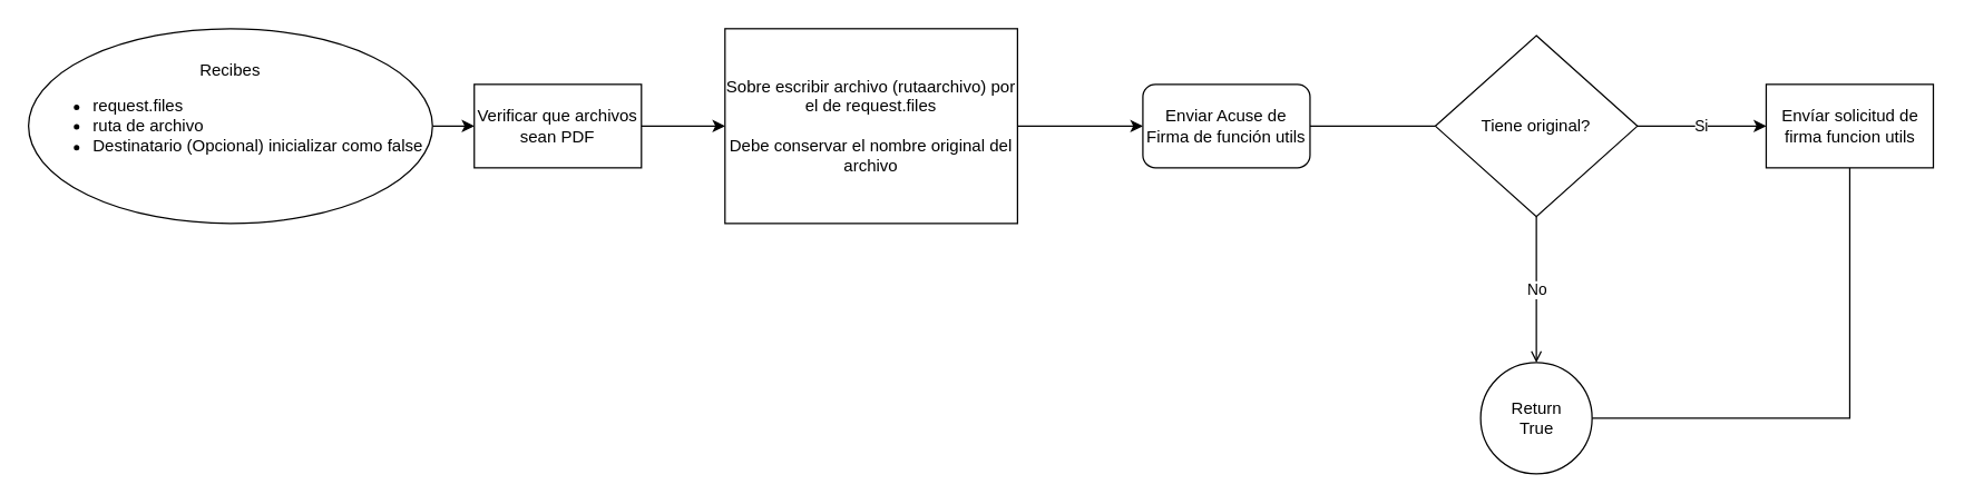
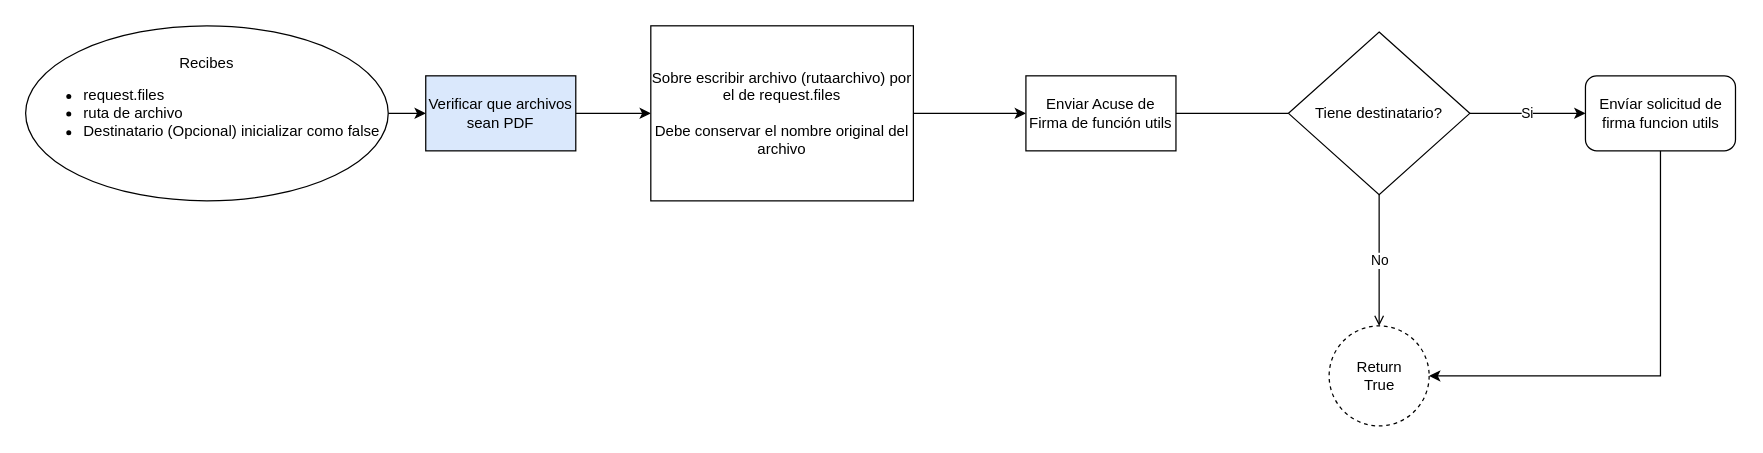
- <mxCell id="5" value="Verificar que archivos sean PDF" style="whiteSpace=wrap;html=1;" vertex="1" parent="1"><mxGeometry x="340" y="60" width="120" height="60" as="geometry" /></mxCell>
+ <mxCell id="5" value="Verificar que archivos sean PDF" style="whiteSpace=wrap;html=1;fillColor=#dae8fc;" vertex="1" parent="1"><mxGeometry x="340" y="60" width="120" height="60" as="geometry" /></mxCell>
- <mxCell id="9" value="Enviar Acuse de Firma de función utils" style="whiteSpace=wrap;html=1;rounded=1;" vertex="1" parent="1"><mxGeometry x="820" y="60" width="120" height="60" as="geometry" /></mxCell>
+ <mxCell id="9" value="Enviar Acuse de Firma de función utils" style="whiteSpace=wrap;html=1;" vertex="1" parent="1"><mxGeometry x="820" y="60" width="120" height="60" as="geometry" /></mxCell>
- <mxCell id="12" value="Tiene original?" style="rhombus;whiteSpace=wrap;html=1;" vertex="1" parent="1"><mxGeometry x="1030" y="25" width="145" height="130" as="geometry" /></mxCell>
+ <mxCell id="12" value="Tiene destinatario?" style="rhombus;whiteSpace=wrap;html=1;" vertex="1" parent="1"><mxGeometry x="1030" y="25" width="145" height="130" as="geometry" /></mxCell>
- <mxCell id="14" value="Envíar solicitud de firma funcion utils" style="whiteSpace=wrap;html=1;" vertex="1" parent="1"><mxGeometry x="1267.5" y="60" width="120" height="60" as="geometry" /></mxCell>
+ <mxCell id="14" value="Envíar solicitud de firma funcion utils" style="whiteSpace=wrap;html=1;rounded=1;" vertex="1" parent="1"><mxGeometry x="1267.5" y="60" width="120" height="60" as="geometry" /></mxCell>
- <mxCell id="15" value="&lt;div&gt;Return &lt;br&gt;&lt;/div&gt;&lt;div&gt;True&lt;/div&gt;" style="ellipse;whiteSpace=wrap;html=1;" vertex="1" parent="1"><mxGeometry x="1062.5" y="260" width="80" height="80" as="geometry" /></mxCell>
+ <mxCell id="15" value="&lt;div&gt;Return &lt;br&gt;&lt;/div&gt;&lt;div&gt;True&lt;/div&gt;" style="ellipse;whiteSpace=wrap;html=1;dashed=1;" vertex="1" parent="1"><mxGeometry x="1062.5" y="260" width="80" height="80" as="geometry" /></mxCell>
- <mxCell id="13" value="" style="edgeStyle=orthogonalEdgeStyle;rounded=0;orthogonalLoop=1;jettySize=auto;html=1;entryX=1;entryY=0.5;entryDx=0;entryDy=0;endArrow=none;" edge="1" parent="1" source="14" target="15"><mxGeometry relative="1" as="geometry"><mxPoint x="1327.5" y="200" as="targetPoint" /><Array as="points"><mxPoint x="1328" y="300" /></Array></mxGeometry></mxCell>
+ <mxCell id="13" value="" style="edgeStyle=orthogonalEdgeStyle;rounded=0;orthogonalLoop=1;jettySize=auto;html=1;entryX=1;entryY=0.5;entryDx=0;entryDy=0;" edge="1" parent="1" source="14" target="15"><mxGeometry relative="1" as="geometry"><mxPoint x="1327.5" y="200" as="targetPoint" /><Array as="points"><mxPoint x="1328" y="300" /></Array></mxGeometry></mxCell>
